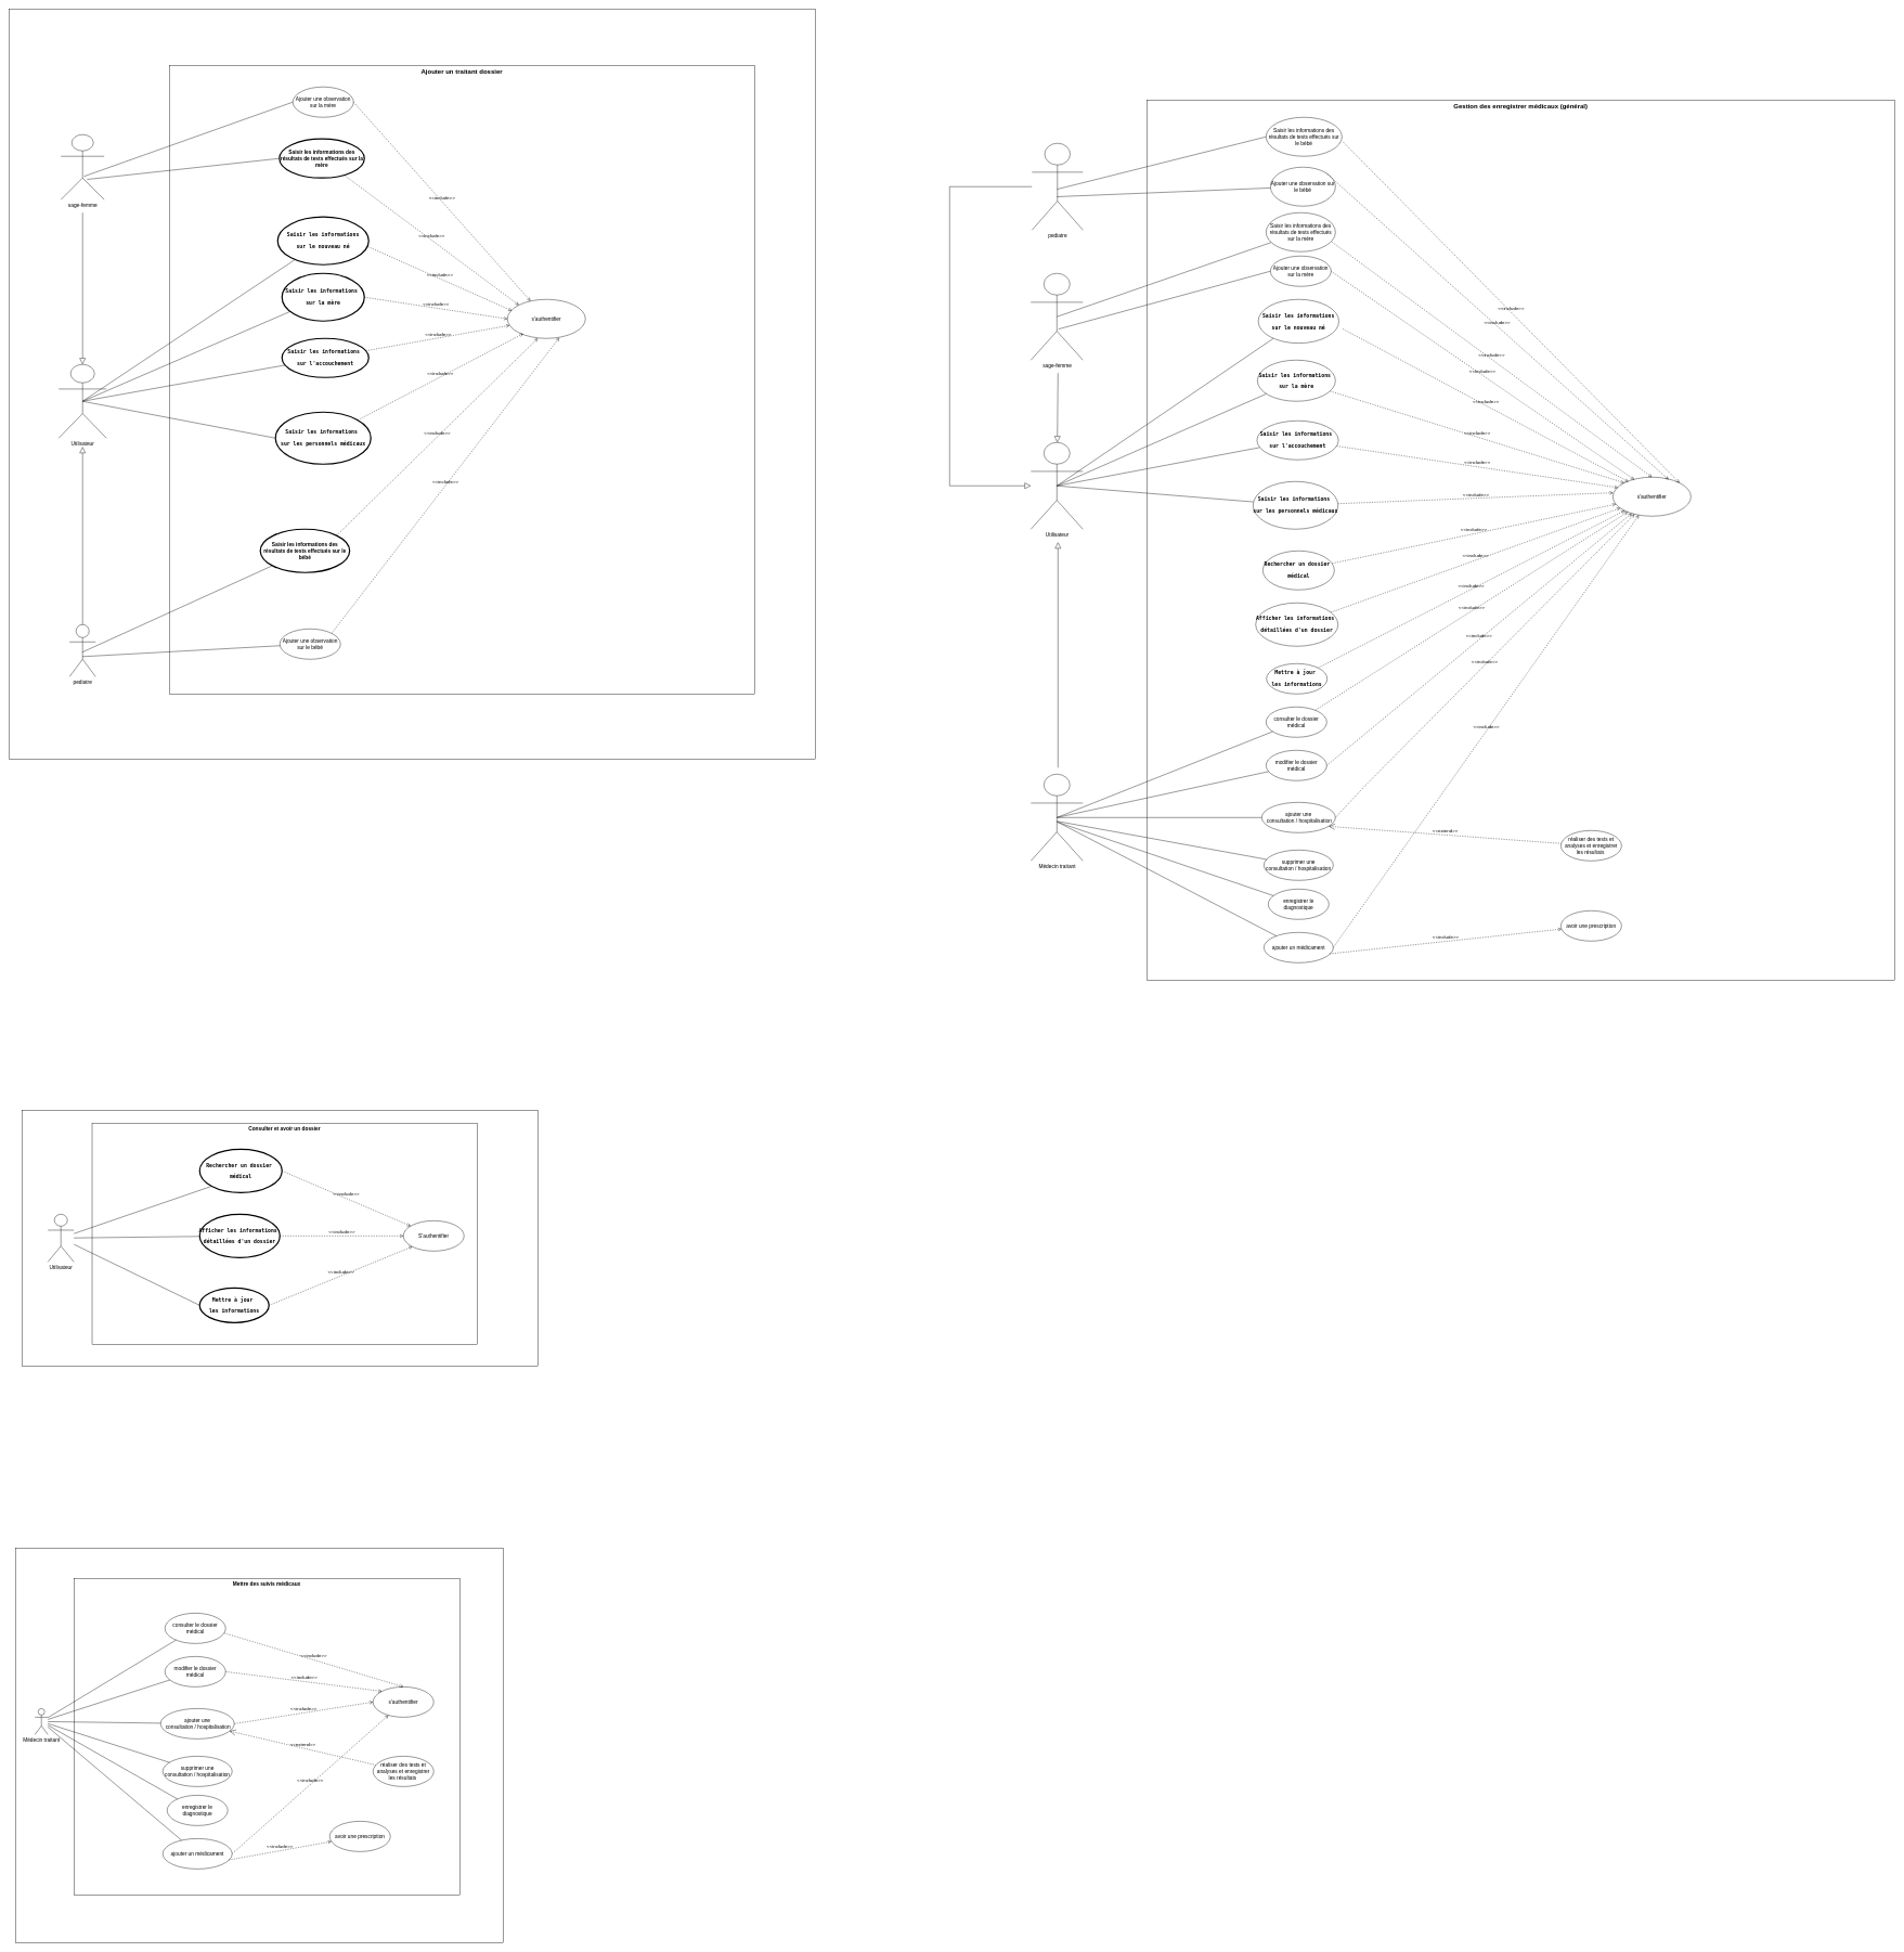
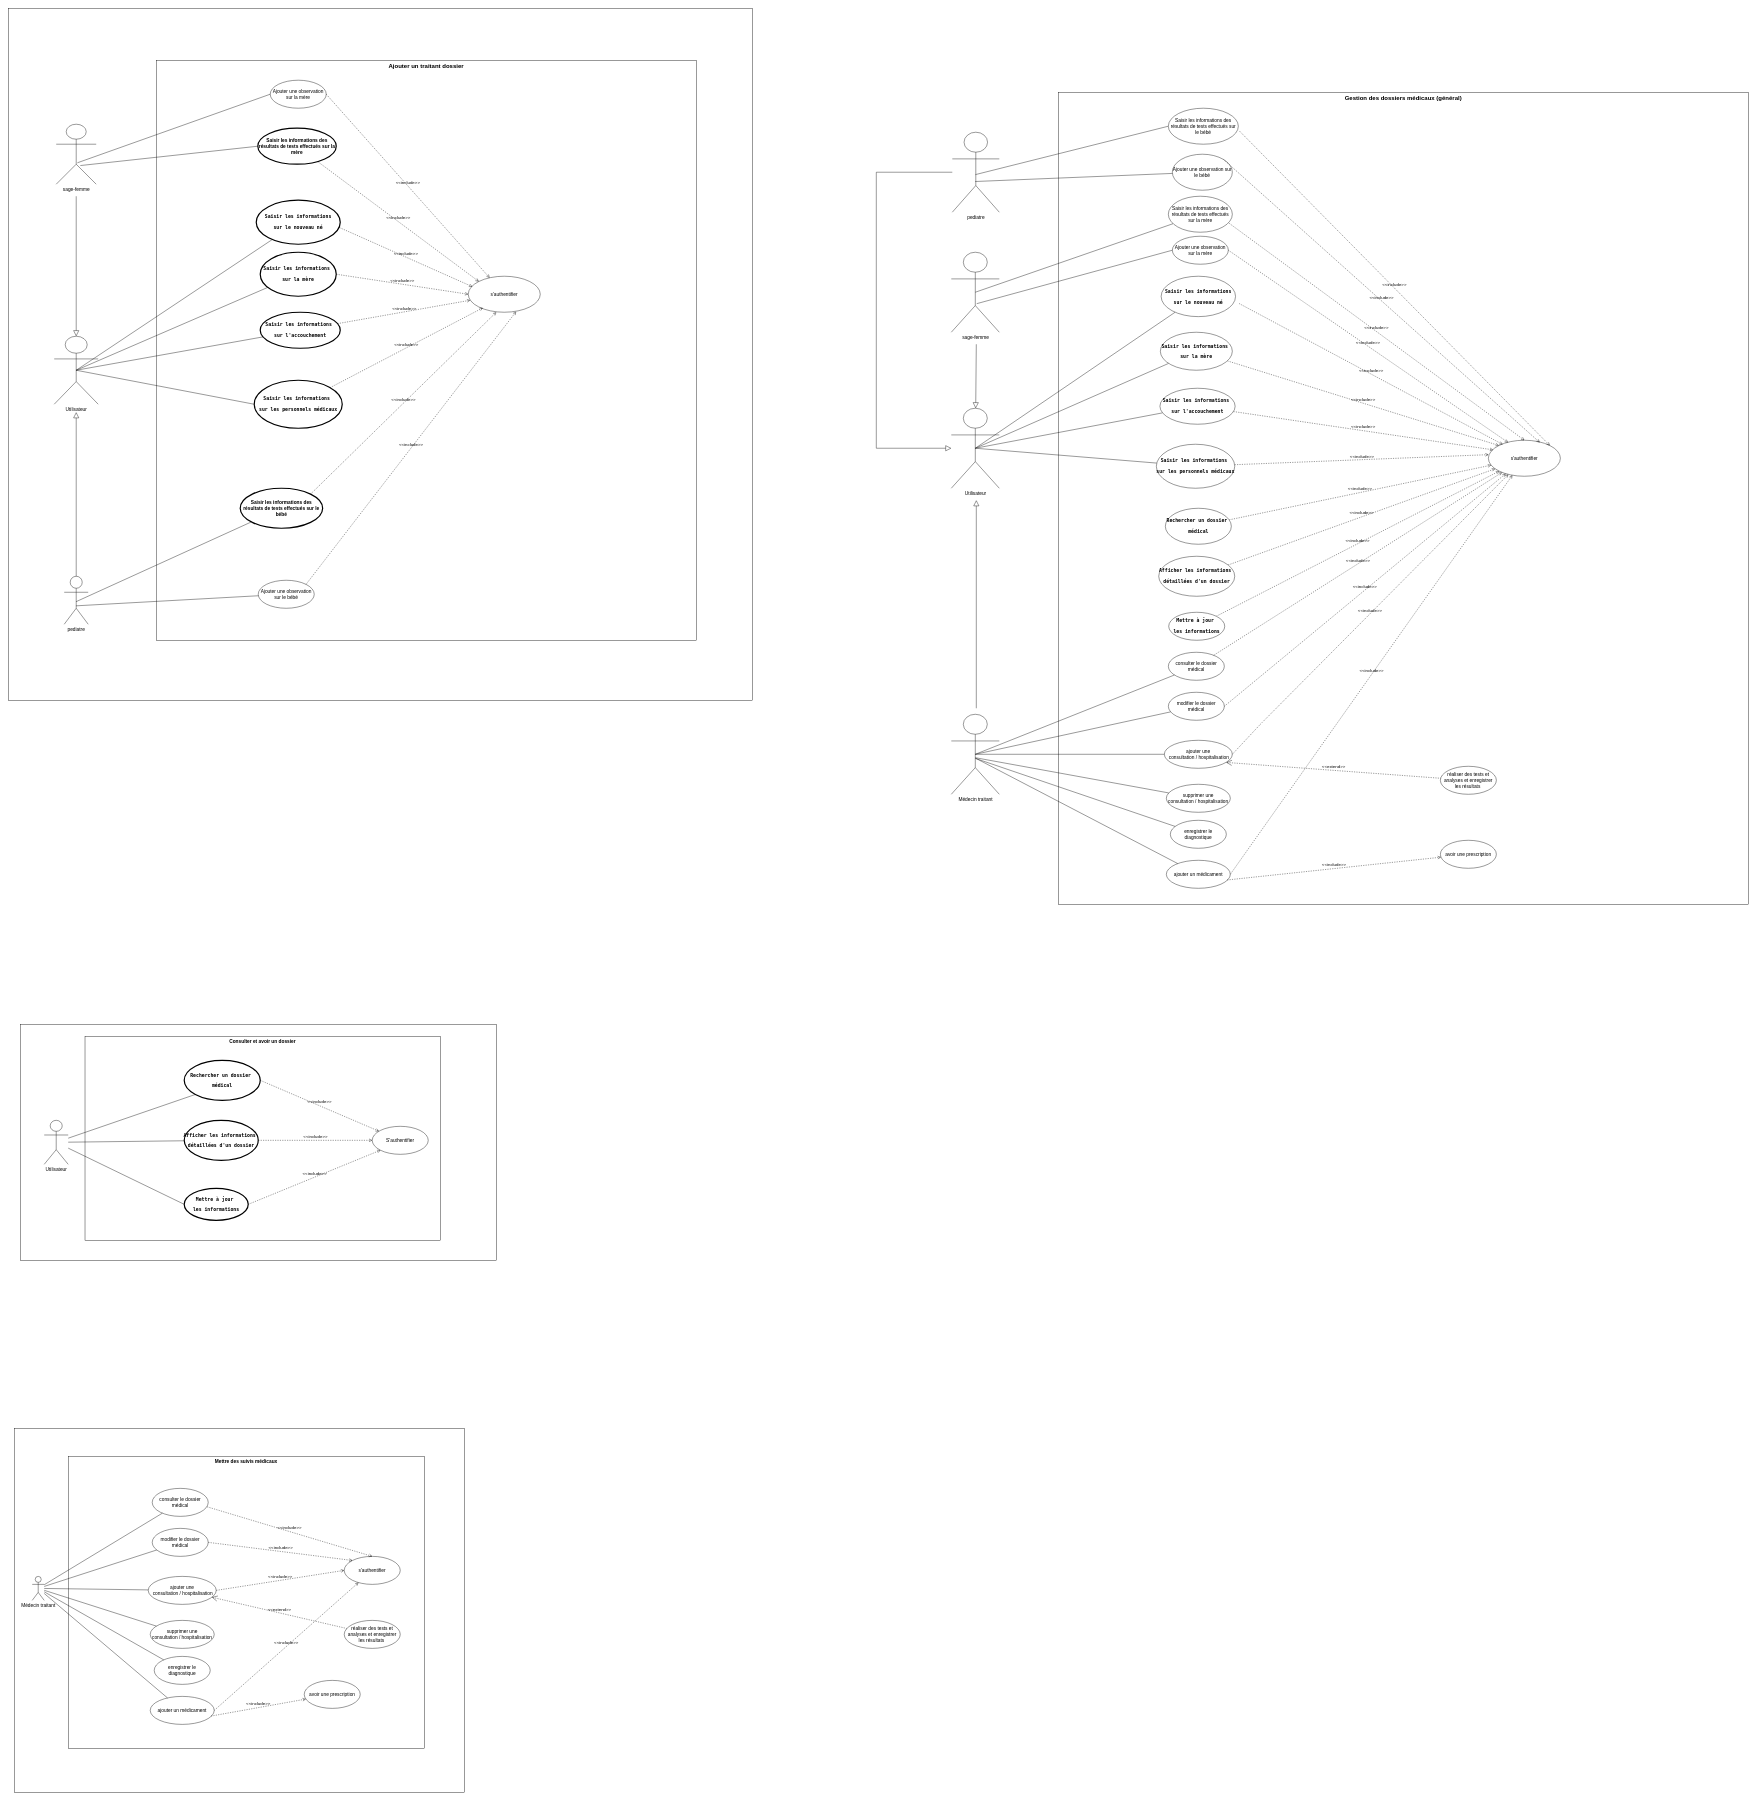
- <mxCell id="72" value="&lt;font face=&quot;Helvetica&quot;&gt;&lt;span style=&quot;font-size: 15px;&quot;&gt;Gestion des enregistrer médicaux (général)&lt;/span&gt;&lt;/font&gt;" style="shape=rect;html=1;verticalAlign=top;fontStyle=1;whiteSpace=wrap;align=center;fontFamily=Comic Sans MS;" vertex="1" parent="1"><mxGeometry x="2645" y="230" width="1725" height="2030" as="geometry" /></mxCell>
+ <mxCell id="72" value="&lt;font face=&quot;Helvetica&quot;&gt;&lt;span style=&quot;font-size: 15px;&quot;&gt;Gestion des dossiers médicaux (général)&lt;/span&gt;&lt;/font&gt;" style="shape=rect;html=1;verticalAlign=top;fontStyle=1;whiteSpace=wrap;align=center;fontFamily=Comic Sans MS;" vertex="1" parent="1"><mxGeometry x="2645" y="230" width="1725" height="2030" as="geometry" /></mxCell>
